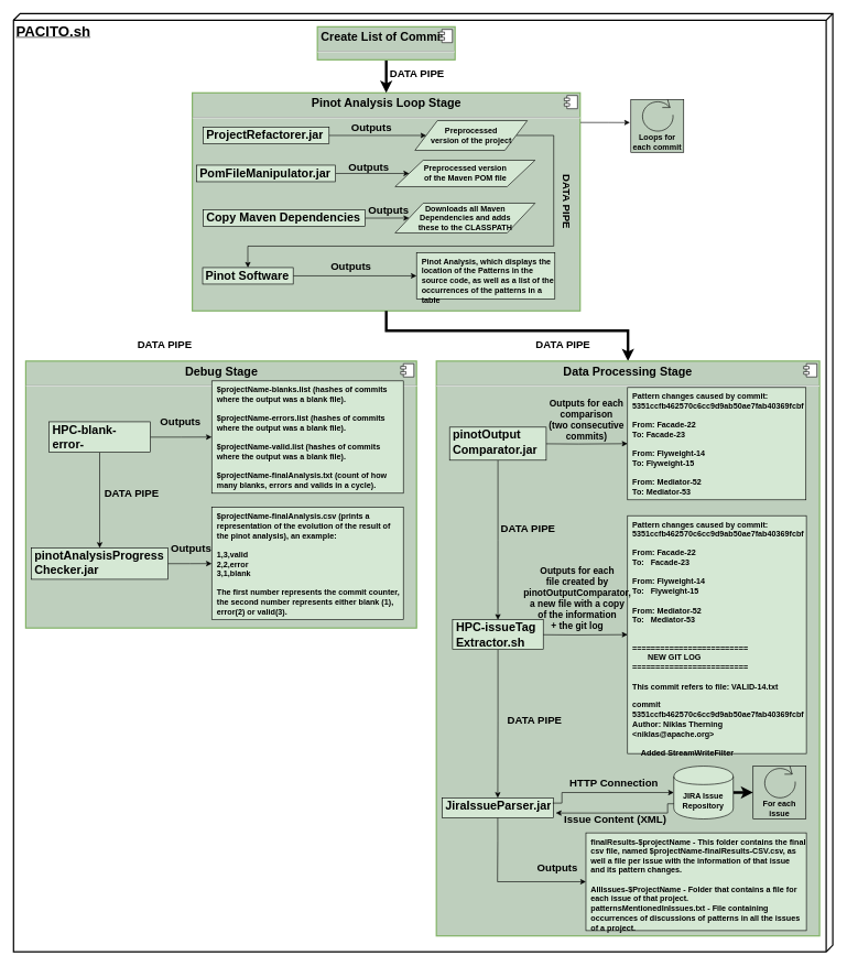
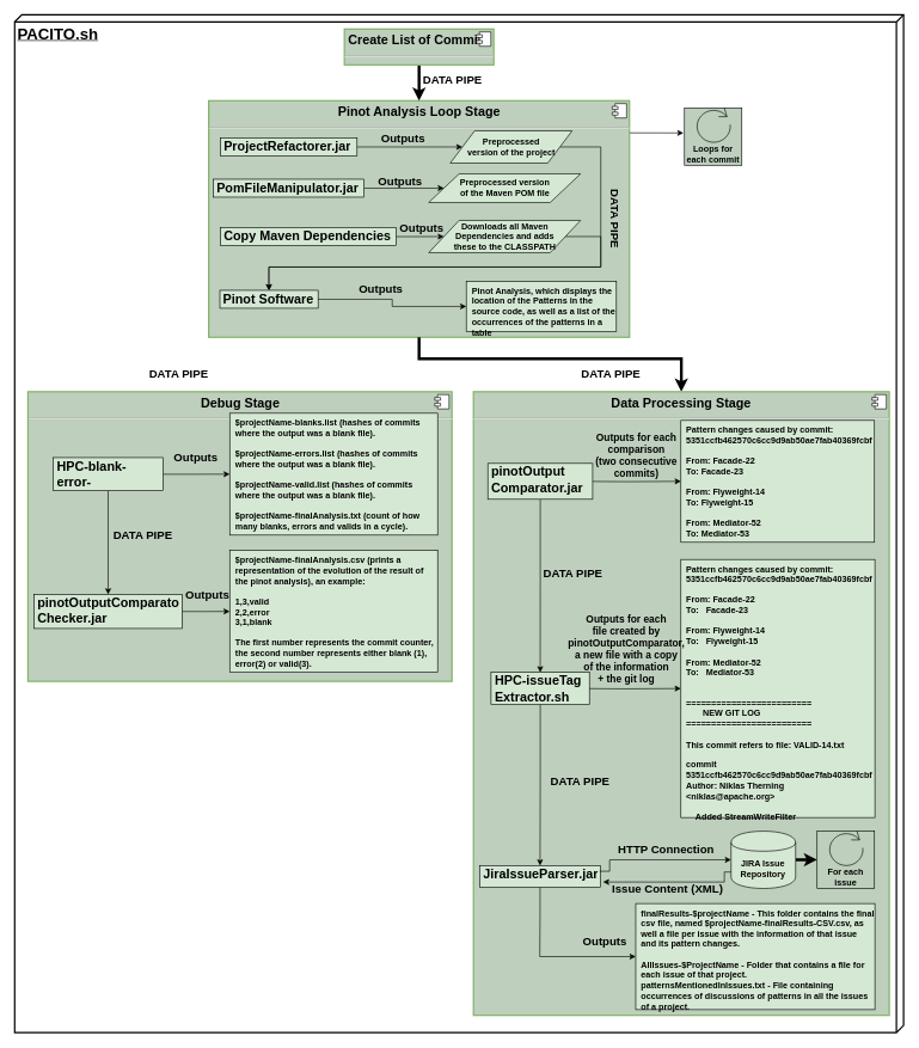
+ <mxCell id="60" style="edgeStyle=orthogonalEdgeStyle;rounded=0;orthogonalLoop=1;jettySize=auto;html=1;entryX=0.5;entryY=0;entryDx=0;entryDy=0;" parent="1" source="61" target="12" edge="1"><mxGeometry relative="1" as="geometry"><mxPoint x="387.62" y="394" as="targetPoint" /><Array as="points"><mxPoint x="837.62" y="329" /><mxPoint x="837.62" y="372" /><mxPoint x="374.62" y="372" /><mxPoint x="374.62" y="395" /></Array></mxGeometry></mxCell>
- <mxCell id="62" value="Pinot Analysis, which displays the location of the Patterns in the source code, as well as a list of the occurrences of the patterns in a table&lt;div&gt;&lt;/div&gt;" style="text;whiteSpace=wrap;html=1;fillColor=#D5E8D4;strokeColor=#000000;spacingLeft=6;fontStyle=1" parent="1" vertex="1"><mxGeometry x="630" y="382" width="209.37" height="70" as="geometry" /></mxCell>
+ <mxCell id="62" value="Pinot Analysis, which displays the location of the Patterns in the source code, as well as a list of the occurrences of the patterns in a table&lt;div&gt;&lt;/div&gt;" style="text;whiteSpace=wrap;html=1;fillColor=#D5E8D4;strokeColor=#000000;spacingLeft=6;fontStyle=1" parent="1" vertex="1"><mxGeometry x="650" y="392" width="209.37" height="70" as="geometry" /></mxCell>
- <mxCell id="23" value="&lt;h1 style=&quot;font-size: 18px&quot;&gt;&lt;font style=&quot;font-size: 18px&quot;&gt;pinotAnalysisProgress&lt;br&gt;Checker.jar&lt;/font&gt;&lt;/h1&gt;&lt;p style=&quot;font-size: 18px&quot;&gt;&lt;br&gt;&lt;/p&gt;" style="text;html=1;strokeColor=#000000;fillColor=#D5E8D4;spacing=5;spacingTop=-20;whiteSpace=wrap;overflow=hidden;rounded=0;spacingLeft=0;" parent="1" vertex="1"><mxGeometry x="47.25" y="828.75" width="206.25" height="47.5" as="geometry" /></mxCell>
+ <mxCell id="23" value="&lt;h1 style=&quot;font-size: 18px&quot;&gt;&lt;font style=&quot;font-size: 18px&quot;&gt;pinotOutputComparator&lt;br&gt;Checker.jar&lt;/font&gt;&lt;/h1&gt;&lt;p style=&quot;font-size: 18px&quot;&gt;&lt;br&gt;&lt;/p&gt;" style="text;html=1;strokeColor=#000000;fillColor=#D5E8D4;spacing=5;spacingTop=-20;whiteSpace=wrap;overflow=hidden;rounded=0;spacingLeft=0;" parent="1" vertex="1"><mxGeometry x="47.25" y="828.75" width="206.25" height="47.5" as="geometry" /></mxCell>
